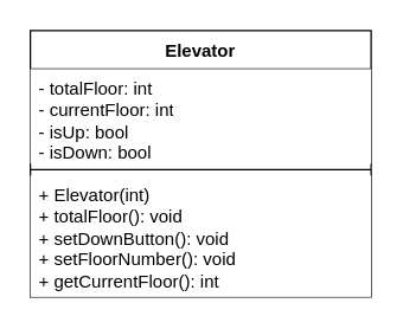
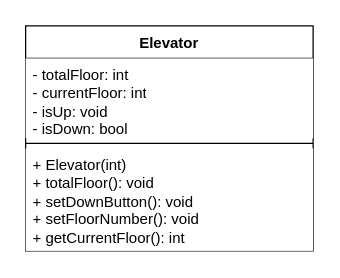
- <mxCell id="3" value="-&amp;nbsp;totalFloor&lt;span style=&quot;background-color: initial;&quot;&gt;: int&lt;/span&gt;&lt;br&gt;-&amp;nbsp;currentFloor: int&lt;br&gt;- isUp: bool&lt;br&gt;- isDown: bool" style="text;strokeColor=none;fillColor=default;align=left;verticalAlign=top;spacingLeft=4;spacingRight=4;overflow=hidden;rotatable=0;points=[[0,0.5],[1,0.5]];portConstraint=eastwest;whiteSpace=wrap;html=1;" parent="2" vertex="1"><mxGeometry y="26" width="230" height="64" as="geometry" /></mxCell>
+ <mxCell id="3" value="-&amp;nbsp;totalFloor&lt;span style=&quot;background-color: initial;&quot;&gt;: int&lt;/span&gt;&lt;br&gt;-&amp;nbsp;currentFloor: int&lt;br&gt;- isUp: void&lt;br&gt;- isDown: bool" style="text;strokeColor=none;fillColor=default;align=left;verticalAlign=top;spacingLeft=4;spacingRight=4;overflow=hidden;rotatable=0;points=[[0,0.5],[1,0.5]];portConstraint=eastwest;whiteSpace=wrap;html=1;" parent="2" vertex="1"><mxGeometry y="26" width="230" height="64" as="geometry" /></mxCell>
